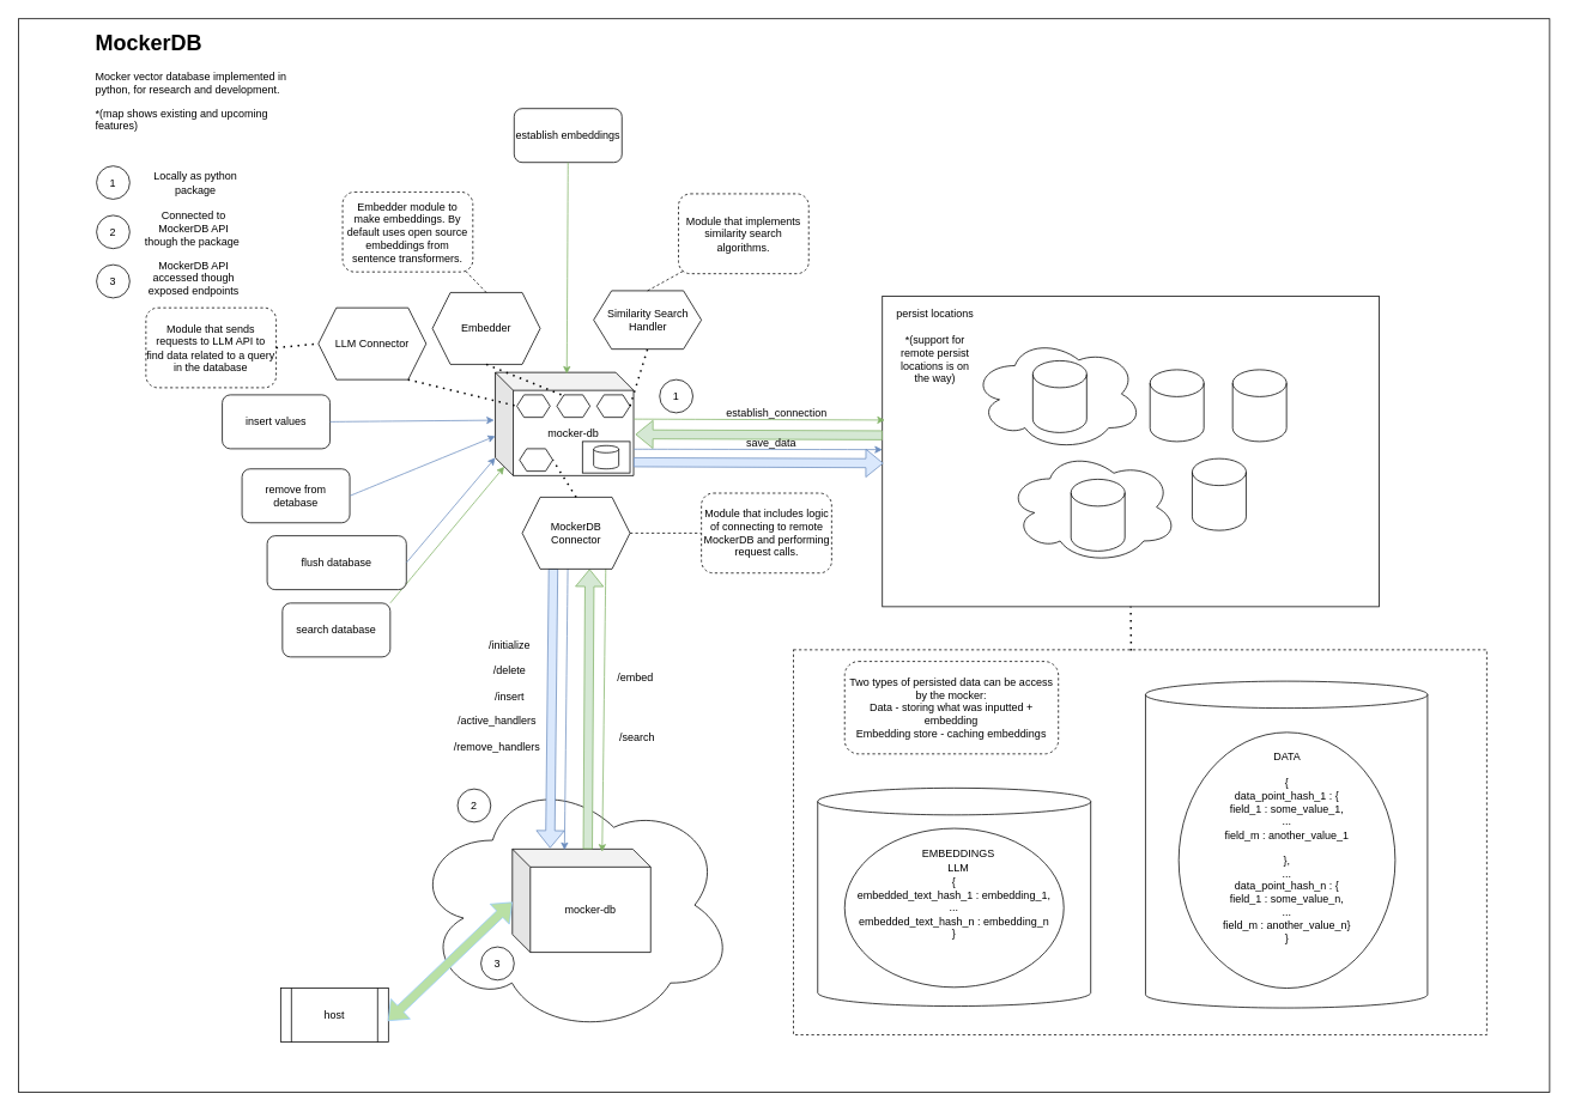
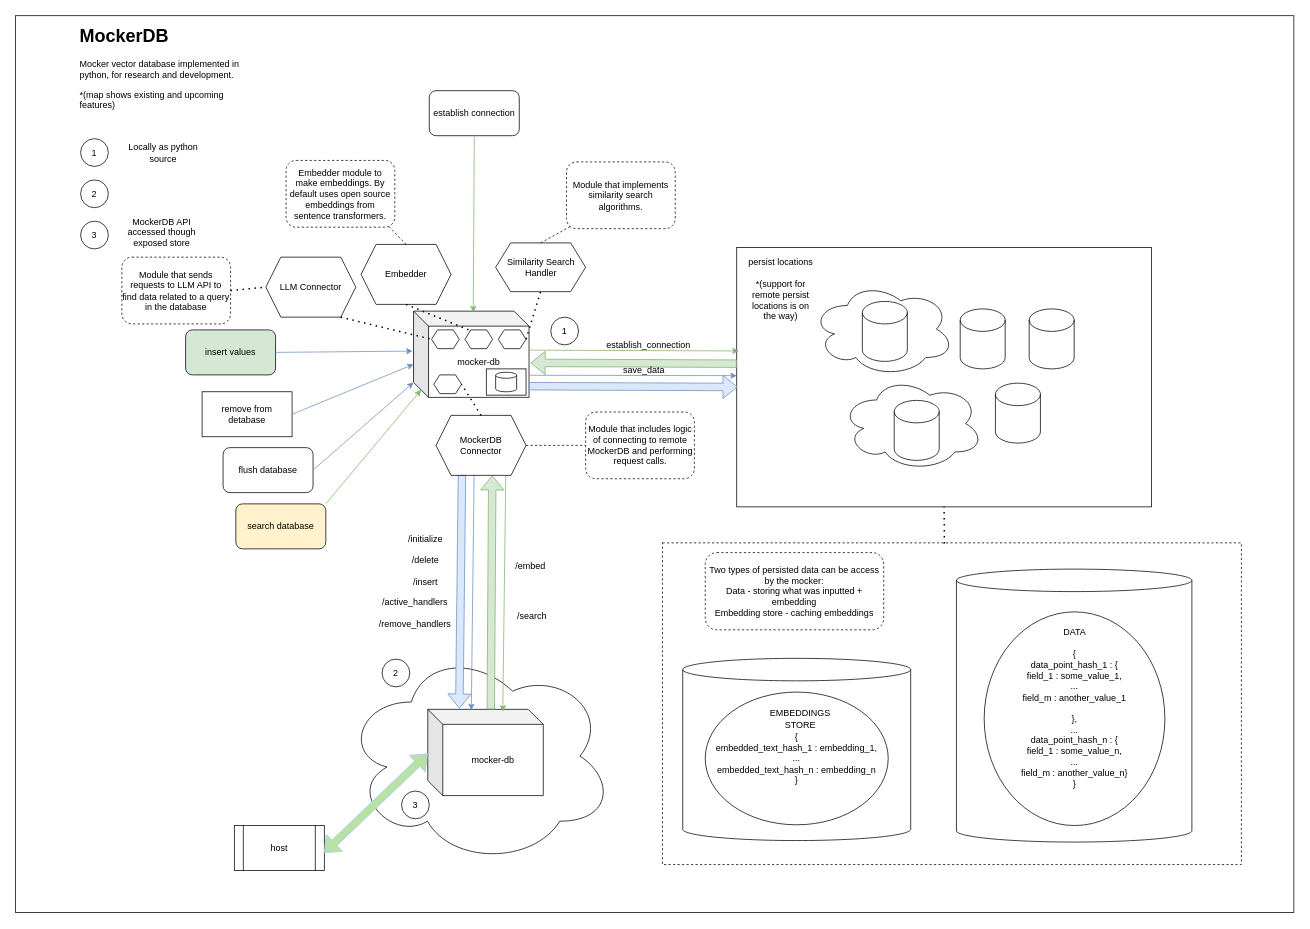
- <mxCell id="14" value="establish embeddings" style="rounded=1;whiteSpace=wrap;html=1;" parent="1" vertex="1"><mxGeometry x="572" y="120" width="120" height="60" as="geometry" /></mxCell>
+ <mxCell id="14" value="establish connection" style="rounded=1;whiteSpace=wrap;html=1;" parent="1" vertex="1"><mxGeometry x="572" y="120" width="120" height="60" as="geometry" /></mxCell>
- <mxCell id="56" value="Locally as python package" style="text;html=1;align=center;verticalAlign=middle;whiteSpace=wrap;rounded=0;" parent="1" vertex="1"><mxGeometry x="162" y="188" width="111" height="30" as="geometry" /></mxCell>
+ <mxCell id="56" value="Locally as python source" style="text;html=1;align=center;verticalAlign=middle;whiteSpace=wrap;rounded=0;" parent="1" vertex="1"><mxGeometry x="162" y="188" width="111" height="30" as="geometry" /></mxCell>
- <mxCell id="57" value="Connected to MockerDB API though the package&amp;nbsp;" style="text;html=1;align=center;verticalAlign=middle;whiteSpace=wrap;rounded=0;" parent="1" vertex="1"><mxGeometry x="160" y="239" width="111" height="30" as="geometry" /></mxCell>
- <mxCell id="59" value="MockerDB API accessed though exposed endpoints" style="text;html=1;align=center;verticalAlign=middle;whiteSpace=wrap;rounded=0;" parent="1" vertex="1"><mxGeometry x="160" y="294" width="111" height="30" as="geometry" /></mxCell>
+ <mxCell id="59" value="MockerDB API accessed though exposed store" style="text;html=1;align=center;verticalAlign=middle;whiteSpace=wrap;rounded=0;" parent="1" vertex="1"><mxGeometry x="160" y="294" width="111" height="30" as="geometry" /></mxCell>
- <mxCell id="12" value="insert values" style="rounded=1;whiteSpace=wrap;html=1;" parent="1" vertex="1"><mxGeometry x="247" y="439" width="120" height="60" as="geometry" /></mxCell>
+ <mxCell id="12" value="insert values" style="rounded=1;whiteSpace=wrap;html=1;fillColor=#d5e8d4;" parent="1" vertex="1"><mxGeometry x="247" y="439" width="120" height="60" as="geometry" /></mxCell>
- <mxCell id="67" value="remove from detabase" style="rounded=1;whiteSpace=wrap;html=1;" parent="1" vertex="1"><mxGeometry x="269" y="521.5" width="120" height="60" as="geometry" /></mxCell>
+ <mxCell id="67" value="remove from detabase" style="whiteSpace=wrap;html=1;rounded=0;" parent="1" vertex="1"><mxGeometry x="269" y="521.5" width="120" height="60" as="geometry" /></mxCell>
- <mxCell id="69" value="flush database" style="rounded=1;whiteSpace=wrap;html=1;" parent="1" vertex="1"><mxGeometry x="297" y="596" width="155" height="60" as="geometry" /></mxCell>
+ <mxCell id="69" value="flush database" style="rounded=1;whiteSpace=wrap;html=1;" parent="1" vertex="1"><mxGeometry x="297" y="596" width="120" height="60" as="geometry" /></mxCell>
- <mxCell id="65" value="search database" style="rounded=1;whiteSpace=wrap;html=1;" parent="1" vertex="1"><mxGeometry x="314" y="671" width="120" height="60" as="geometry" /></mxCell>
+ <mxCell id="65" value="search database" style="rounded=1;whiteSpace=wrap;html=1;fillColor=#fff2cc;" parent="1" vertex="1"><mxGeometry x="314" y="671" width="120" height="60" as="geometry" /></mxCell>
- <mxCell id="11" value="EMBEDDINGS&lt;br&gt;LLM" style="text;html=1;align=center;verticalAlign=middle;whiteSpace=wrap;rounded=0;" parent="1" vertex="1"><mxGeometry x="1024" y="940" width="86" height="36" as="geometry" /></mxCell>
+ <mxCell id="11" value="EMBEDDINGS&lt;br&gt;STORE" style="text;html=1;align=center;verticalAlign=middle;whiteSpace=wrap;rounded=0;" parent="1" vertex="1"><mxGeometry x="1024" y="940" width="86" height="36" as="geometry" /></mxCell>
